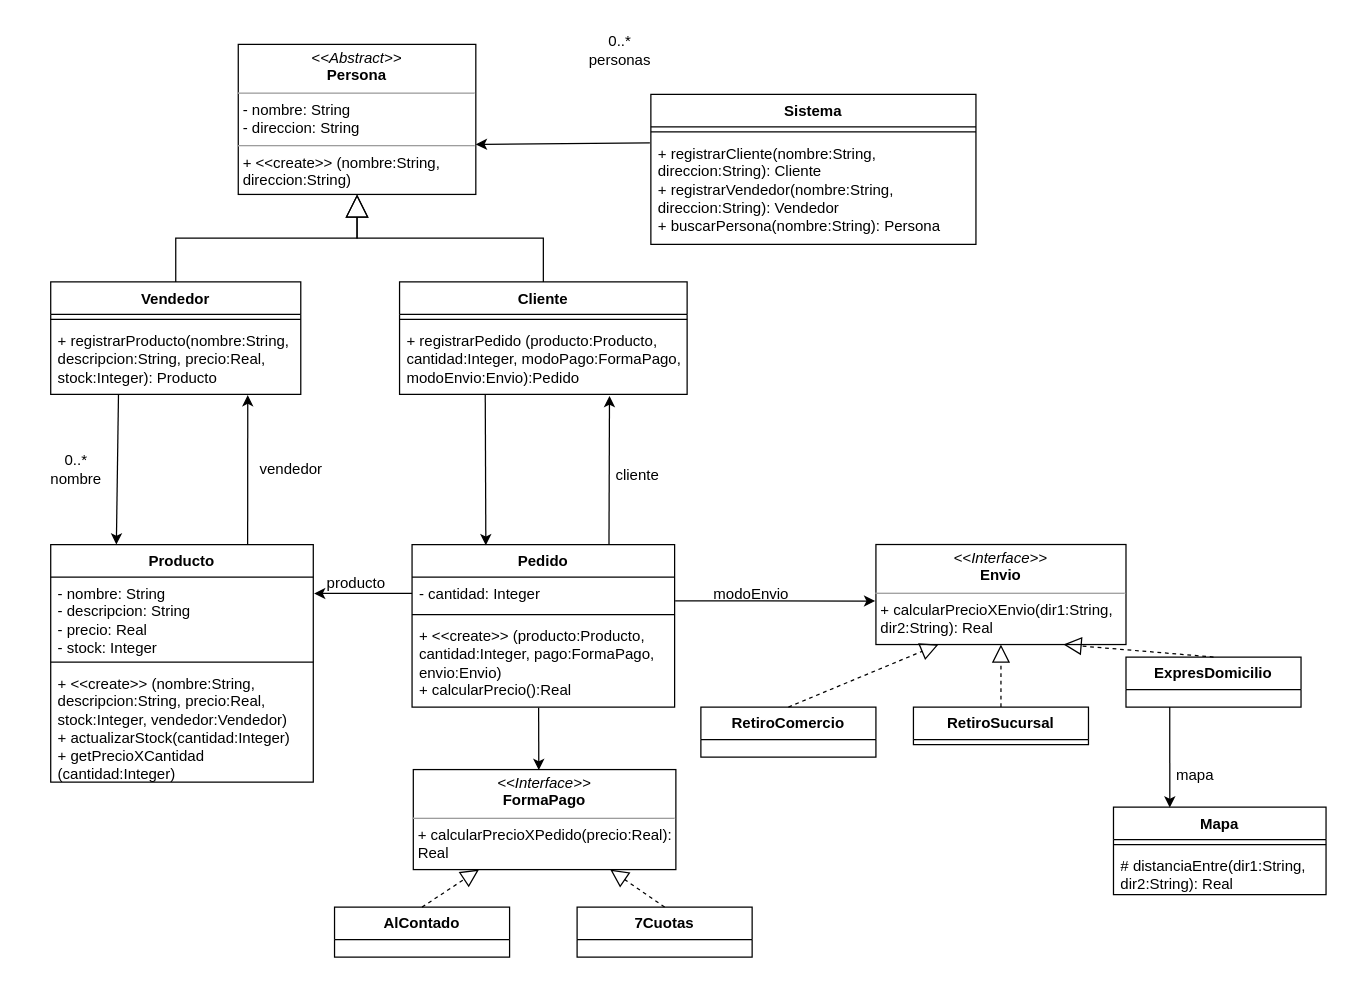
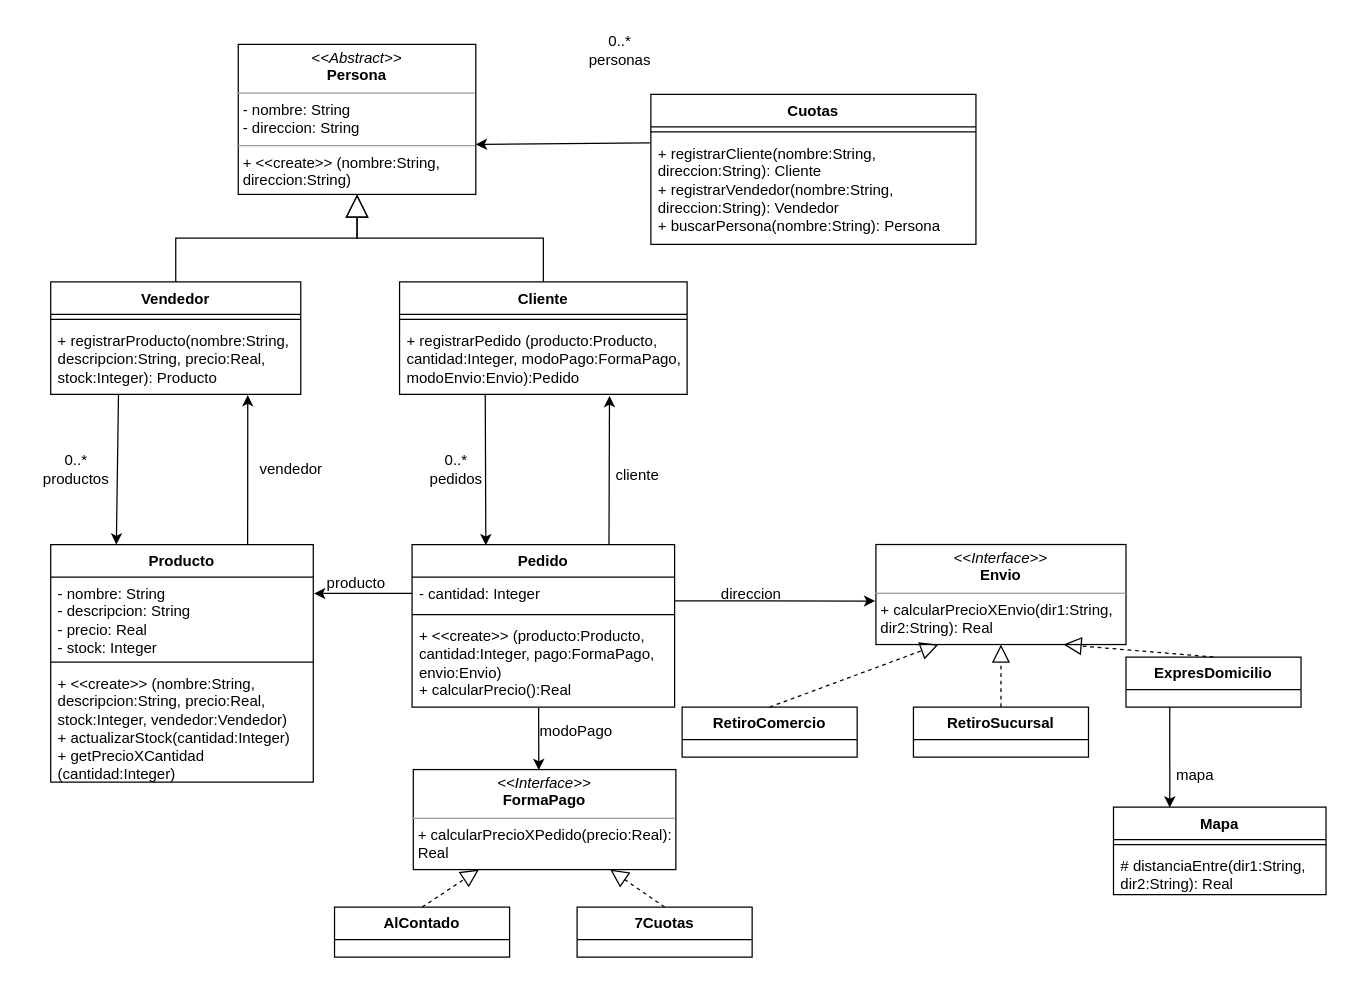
- <mxCell id="8" value="Sistema" style="swimlane;fontStyle=1;align=center;verticalAlign=top;childLayout=stackLayout;horizontal=1;startSize=26;horizontalStack=0;resizeParent=1;resizeParentMax=0;resizeLast=0;collapsible=1;marginBottom=0;whiteSpace=wrap;html=1;" parent="1" vertex="1"><mxGeometry x="520" y="75" width="260" height="120" as="geometry" /></mxCell>
+ <mxCell id="8" value="Cuotas" style="swimlane;fontStyle=1;align=center;verticalAlign=top;childLayout=stackLayout;horizontal=1;startSize=26;horizontalStack=0;resizeParent=1;resizeParentMax=0;resizeLast=0;collapsible=1;marginBottom=0;whiteSpace=wrap;html=1;" parent="1" vertex="1"><mxGeometry x="520" y="75" width="260" height="120" as="geometry" /></mxCell>
- <mxCell id="19" value="0..*&lt;br&gt;nombre" style="text;html=1;align=center;verticalAlign=middle;resizable=0;points=[];autosize=1;strokeColor=none;fillColor=none;" parent="1" vertex="1"><mxGeometry y="355" width="80" height="40" as="geometry" x="20" /></mxCell>
+ <mxCell id="19" value="0..*&lt;br&gt;productos" style="text;html=1;align=center;verticalAlign=middle;resizable=0;points=[];autosize=1;strokeColor=none;fillColor=none;" parent="1" vertex="1"><mxGeometry y="355" width="80" height="40" as="geometry" x="20" /></mxCell>
+ <mxCell id="27" value="0..*&lt;br&gt;pedidos" style="text;html=1;align=center;verticalAlign=middle;resizable=0;points=[];autosize=1;strokeColor=none;fillColor=none;" parent="1" vertex="1"><mxGeometry x="329" y="355" width="70" height="40" as="geometry" /></mxCell>
- <mxCell id="43" value="modoEnvio" style="text;html=1;align=center;verticalAlign=middle;resizable=0;points=[];autosize=1;strokeColor=none;fillColor=none;" parent="1" vertex="1"><mxGeometry x="560" y="460" width="80" height="30" as="geometry" /></mxCell>
+ <mxCell id="43" value="direccion" style="text;html=1;align=center;verticalAlign=middle;resizable=0;points=[];autosize=1;strokeColor=none;fillColor=none;" parent="1" vertex="1"><mxGeometry x="560" y="460" width="80" height="30" as="geometry" /></mxCell>
- <mxCell id="35" value="&lt;b&gt;RetiroSucursal&lt;/b&gt;" style="swimlane;fontStyle=0;childLayout=stackLayout;horizontal=1;startSize=26;fillColor=none;horizontalStack=0;resizeParent=1;resizeParentMax=0;resizeLast=0;collapsible=1;marginBottom=0;whiteSpace=wrap;html=1;" parent="1" vertex="1"><mxGeometry x="730" y="565" width="140" height="30" as="geometry" /></mxCell>
+ <mxCell id="35" value="&lt;b&gt;RetiroSucursal&lt;/b&gt;" style="swimlane;fontStyle=0;childLayout=stackLayout;horizontal=1;startSize=26;fillColor=none;horizontalStack=0;resizeParent=1;resizeParentMax=0;resizeLast=0;collapsible=1;marginBottom=0;whiteSpace=wrap;html=1;" parent="1" vertex="1"><mxGeometry x="730" y="565" width="140" height="40" as="geometry" /></mxCell>
+ <mxCell id="41" value="modoPago" style="text;html=1;align=center;verticalAlign=middle;resizable=0;points=[];autosize=1;strokeColor=none;fillColor=none;" parent="1" vertex="1"><mxGeometry x="420" y="570" width="80" height="30" as="geometry" /></mxCell>
- <mxCell id="34" value="&lt;b&gt;RetiroComercio&lt;/b&gt;" style="swimlane;fontStyle=0;childLayout=stackLayout;horizontal=1;startSize=26;fillColor=none;horizontalStack=0;resizeParent=1;resizeParentMax=0;resizeLast=0;collapsible=1;marginBottom=0;whiteSpace=wrap;html=1;" parent="1" vertex="1"><mxGeometry x="560" y="565" width="140" height="40" as="geometry" /></mxCell>
+ <mxCell id="34" value="&lt;b&gt;RetiroComercio&lt;/b&gt;" style="swimlane;fontStyle=0;childLayout=stackLayout;horizontal=1;startSize=26;fillColor=none;horizontalStack=0;resizeParent=1;resizeParentMax=0;resizeLast=0;collapsible=1;marginBottom=0;whiteSpace=wrap;html=1;" parent="1" vertex="1"><mxGeometry x="545" y="565" width="140" height="40" as="geometry" /></mxCell>
